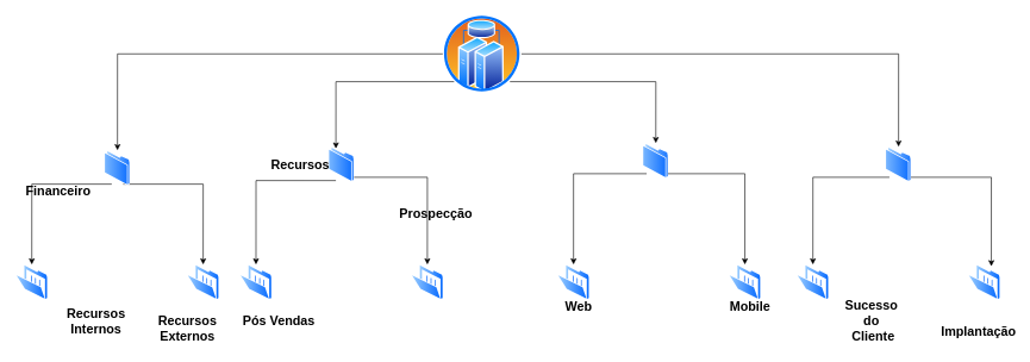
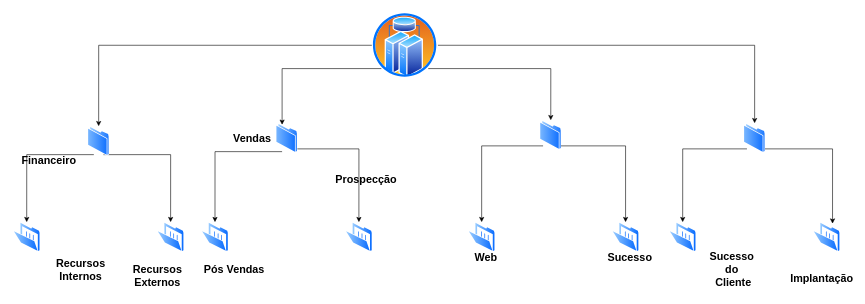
- <mxCell id="20" value="Recursos" style="text;strokeColor=none;fillColor=none;html=1;fontSize=18;fontStyle=1;verticalAlign=middle;align=center;" vertex="1" parent="1"><mxGeometry x="369" y="210" width="100" height="40" as="geometry" /></mxCell>
+ <mxCell id="20" value="Vendas" style="text;strokeColor=none;fillColor=none;html=1;fontSize=18;fontStyle=1;verticalAlign=middle;align=center;" vertex="1" parent="1"><mxGeometry x="369" y="210" width="100" height="40" as="geometry" /></mxCell>
- <mxCell id="32" value="Mobile" style="text;strokeColor=none;fillColor=none;html=1;fontSize=18;fontStyle=1;verticalAlign=middle;align=center;" vertex="1" parent="1"><mxGeometry x="999" y="410" width="100" height="40" as="geometry" /></mxCell>
+ <mxCell id="32" value="Sucesso" style="text;strokeColor=none;fillColor=none;html=1;fontSize=18;fontStyle=1;verticalAlign=middle;align=center;" vertex="1" parent="1"><mxGeometry x="999" y="410" width="100" height="40" as="geometry" /></mxCell>
